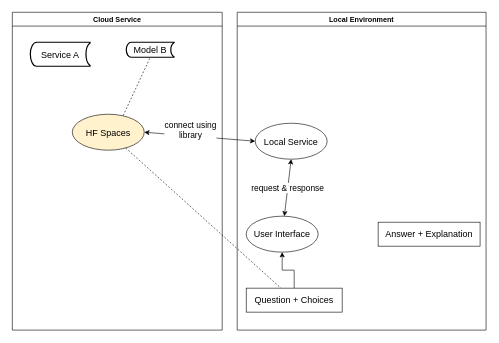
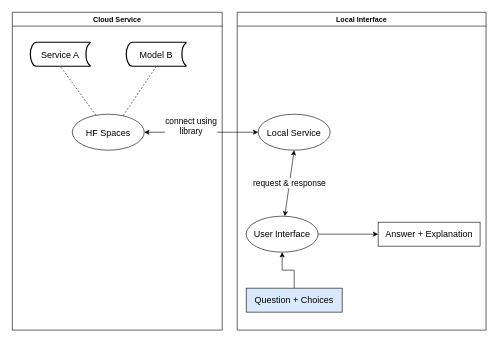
- <mxCell id="16" value="Local Environment" style="swimlane;whiteSpace=wrap;html=1;startSize=23;" vertex="1" parent="1"><mxGeometry x="395" y="20" width="415" height="530" as="geometry"><mxRectangle x="425" y="30" width="140" height="30" as="alternateBounds" /></mxGeometry></mxCell>
+ <mxCell id="16" value="Local Interface" style="swimlane;whiteSpace=wrap;html=1;startSize=23;" vertex="1" parent="1"><mxGeometry x="395" y="20" width="415" height="530" as="geometry"><mxRectangle x="425" y="30" width="140" height="30" as="alternateBounds" /></mxGeometry></mxCell>
- <mxCell id="15" value="Model B" style="strokeWidth=2;html=1;shape=mxgraph.flowchart.stored_data;whiteSpace=wrap;fontSize=15;" vertex="1" parent="13"><mxGeometry x="190" y="50" width="80" height="25" as="geometry" /></mxCell>
+ <mxCell id="15" value="Model B" style="strokeWidth=2;html=1;shape=mxgraph.flowchart.stored_data;whiteSpace=wrap;fontSize=15;" vertex="1" parent="13"><mxGeometry x="190" y="50" width="100" height="40" as="geometry" /></mxCell>
- <mxCell id="2" value="HF Spaces" style="ellipse;whiteSpace=wrap;html=1;fontSize=15;fillColor=#fff2cc;" vertex="1" parent="1"><mxGeometry x="120" y="190" width="120" height="60" as="geometry" /></mxCell>
+ <mxCell id="2" value="HF Spaces" style="ellipse;whiteSpace=wrap;html=1;fontSize=15;" vertex="1" parent="1"><mxGeometry x="120" y="190" width="120" height="60" as="geometry" /></mxCell>
- <mxCell id="6" value="Local Service" style="ellipse;whiteSpace=wrap;html=1;fontSize=15;" vertex="1" parent="1"><mxGeometry x="425" y="205" width="120" height="60" as="geometry" /></mxCell>
+ <mxCell id="6" value="Local Service" style="ellipse;whiteSpace=wrap;html=1;fontSize=15;" vertex="1" parent="1"><mxGeometry x="430" y="190" width="120" height="60" as="geometry" /></mxCell>
- <mxCell id="3" value="" style="endArrow=none;dashed=1;html=1;rounded=0;" edge="1" parent="1" source="2" target="11"><mxGeometry width="50" height="50" relative="1" as="geometry"><mxPoint x="180" y="370" as="sourcePoint" /><mxPoint x="110" y="110" as="targetPoint" /></mxGeometry></mxCell>
+ <mxCell id="3" value="" style="endArrow=none;dashed=1;html=1;rounded=0;entryX=0.5;entryY=1;entryDx=0;entryDy=0;entryPerimeter=0;" edge="1" parent="1" source="2" target="14"><mxGeometry width="50" height="50" relative="1" as="geometry"><mxPoint x="180" y="370" as="sourcePoint" /><mxPoint x="110" y="110" as="targetPoint" /></mxGeometry></mxCell>
+ <mxCell id="7" value="" style="edgeStyle=orthogonalEdgeStyle;rounded=0;orthogonalLoop=1;jettySize=auto;html=1;exitX=1;exitY=0.5;exitDx=0;exitDy=0;entryX=0;entryY=0.5;entryDx=0;entryDy=0;fontSize=14;" edge="1" parent="1" source="8" target="12"><mxGeometry relative="1" as="geometry" /></mxCell>
- <mxCell id="11" value="Question + Choices" style="rounded=0;whiteSpace=wrap;html=1;fontSize=15;" vertex="1" parent="1"><mxGeometry x="410" y="480" width="160" height="40" as="geometry" /></mxCell>
+ <mxCell id="11" value="Question + Choices" style="rounded=0;whiteSpace=wrap;html=1;fontSize=15;fillColor=#dae8fc;" vertex="1" parent="1"><mxGeometry x="410" y="480" width="160" height="40" as="geometry" /></mxCell>
